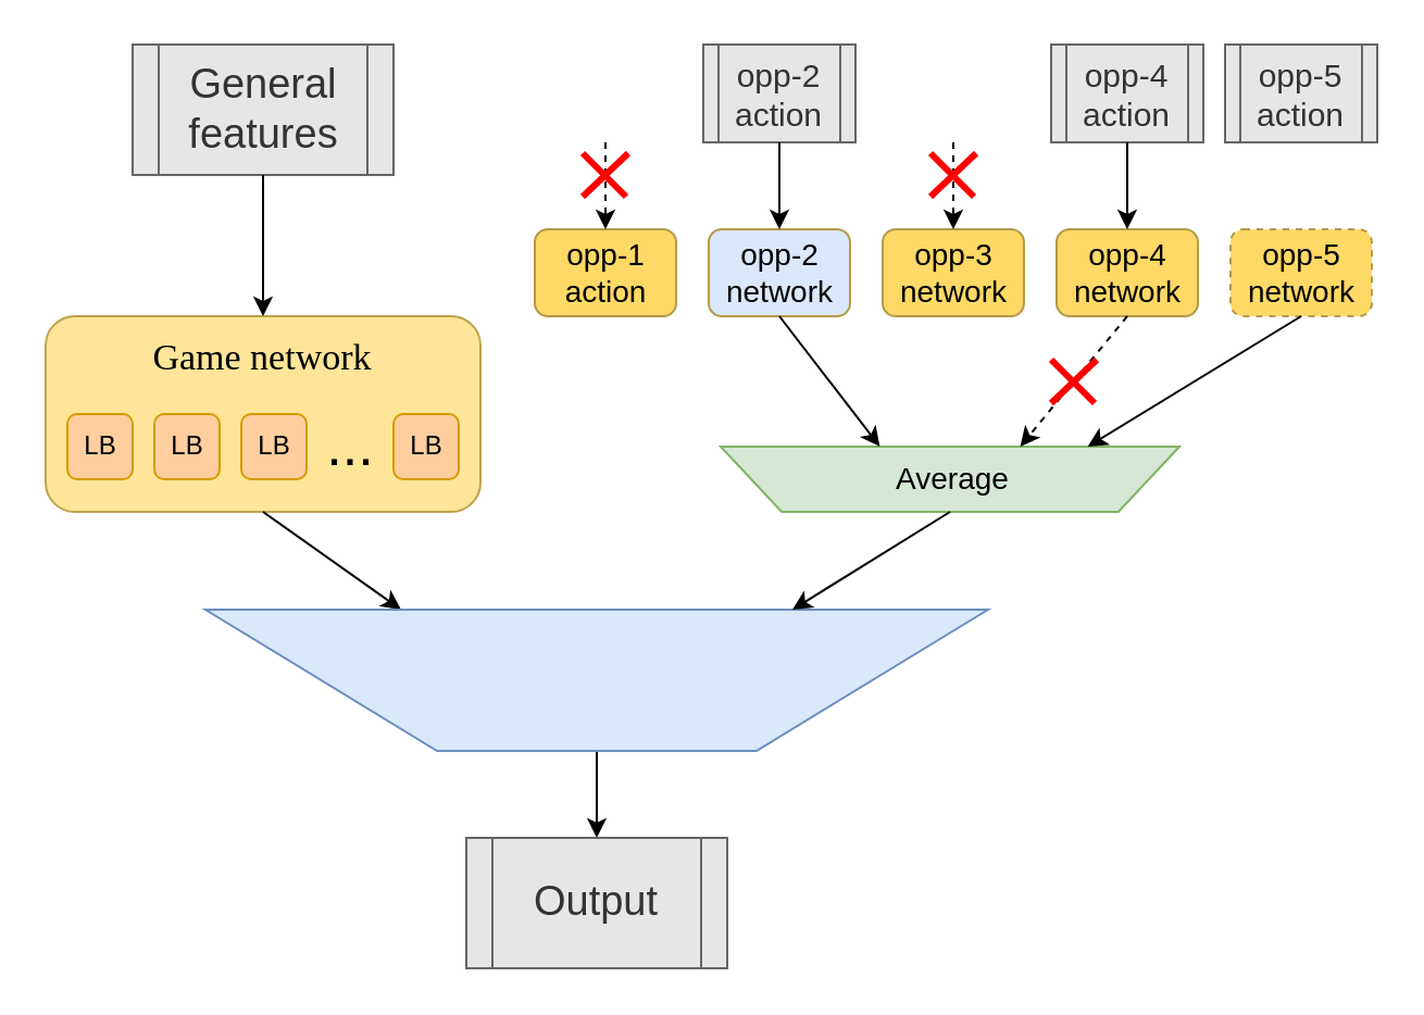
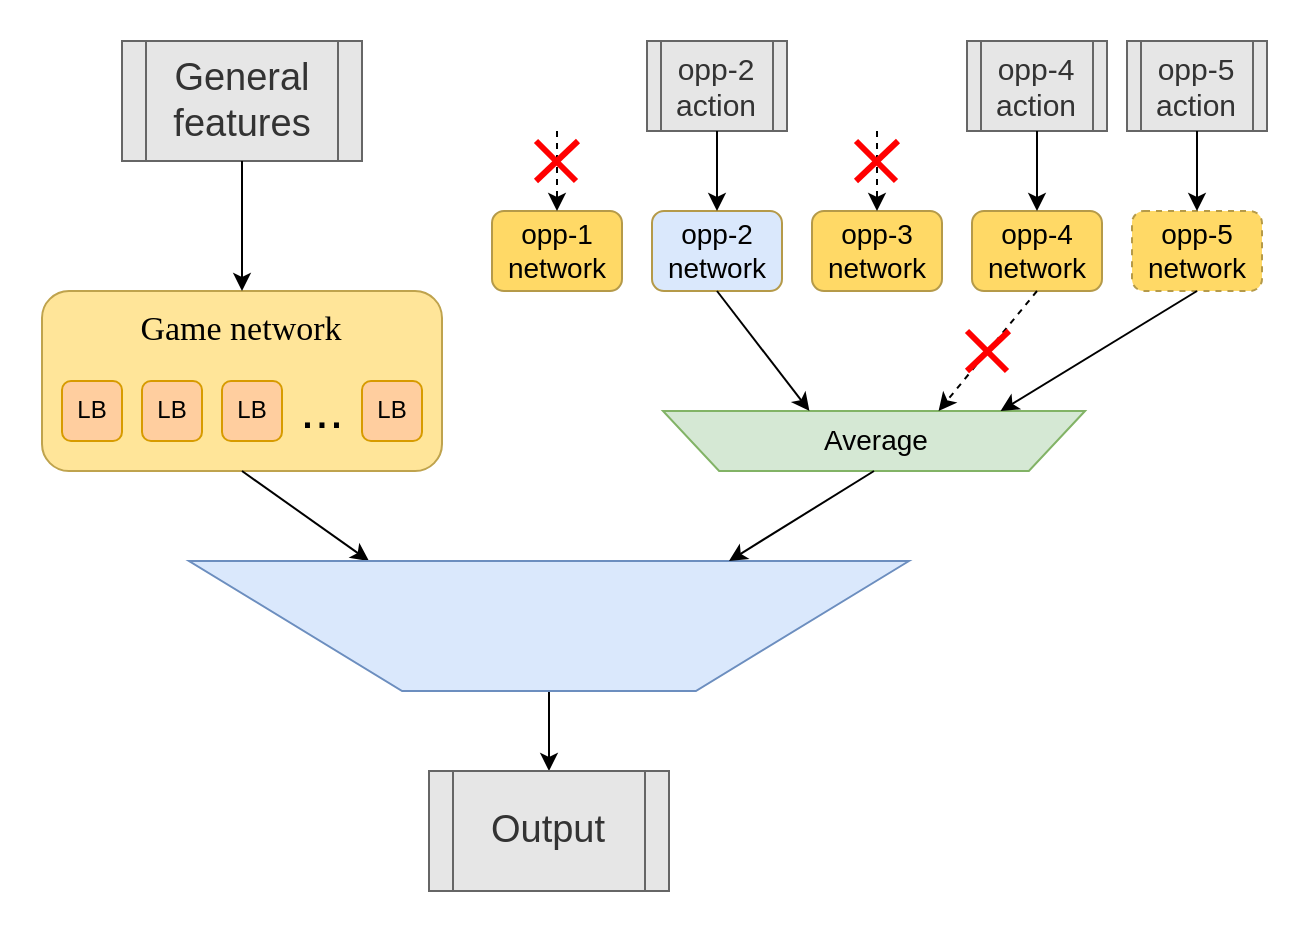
+ <mxCell id="25" value="" style="endArrow=classic;html=1;exitX=0.5;exitY=1;exitDx=0;exitDy=0;entryX=0.5;entryY=0;entryDx=0;entryDy=0;" parent="1" source="17" target="22" edge="1"><mxGeometry width="50" height="50" relative="1" as="geometry"><mxPoint x="318" y="95" as="sourcePoint" /><mxPoint x="318" y="130" as="targetPoint" /></mxGeometry></mxCell>
- <mxCell id="18" value="&lt;font style=&quot;font-size: 14px&quot;&gt;opp-1 action&lt;/font&gt;" style="rounded=1;whiteSpace=wrap;html=1;fillColor=#FFD966;strokeColor=#B59A49;" parent="1" vertex="1"><mxGeometry x="245.5" y="105" width="65" height="40" as="geometry" /></mxCell>
+ <mxCell id="18" value="&lt;font style=&quot;font-size: 14px&quot;&gt;opp-1 network&lt;/font&gt;" style="rounded=1;whiteSpace=wrap;html=1;fillColor=#FFD966;strokeColor=#B59A49;" parent="1" vertex="1"><mxGeometry x="245.5" y="105" width="65" height="40" as="geometry" /></mxCell>
